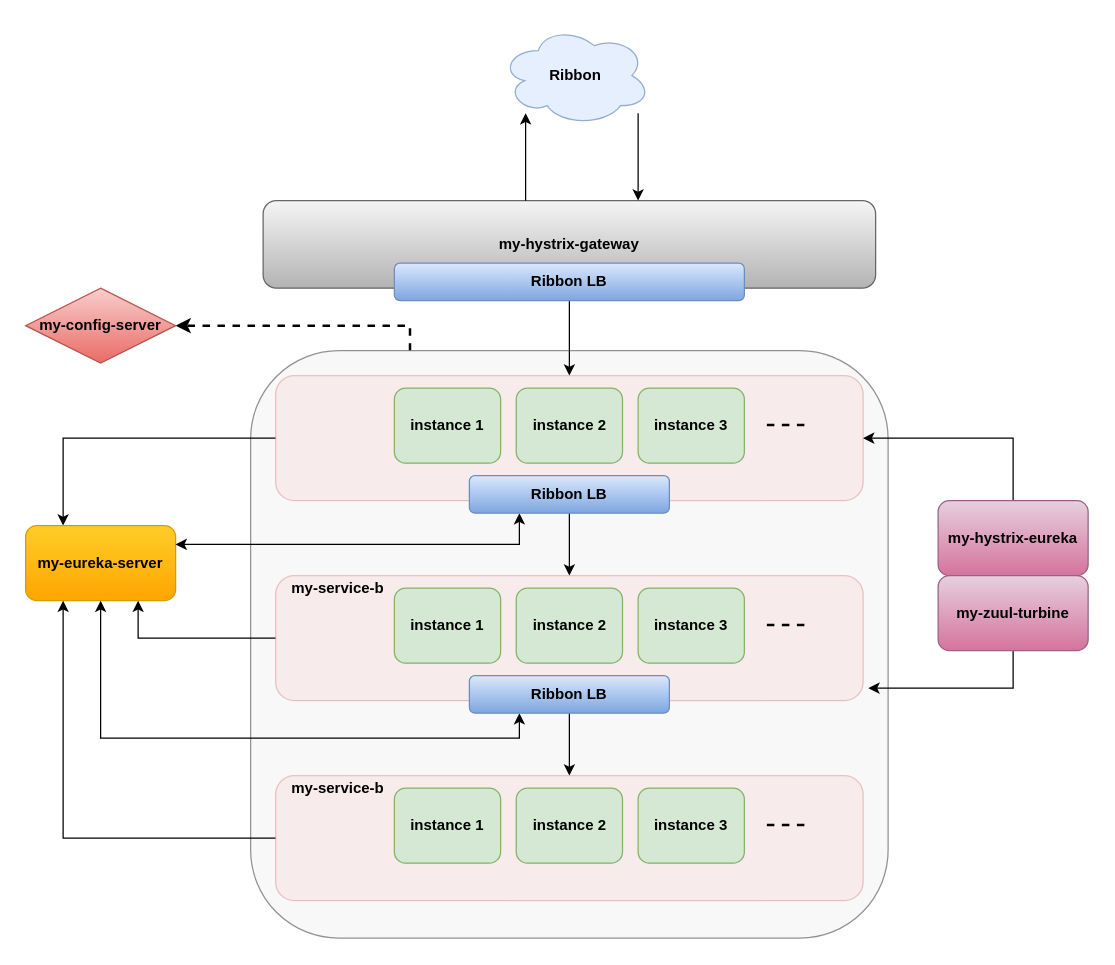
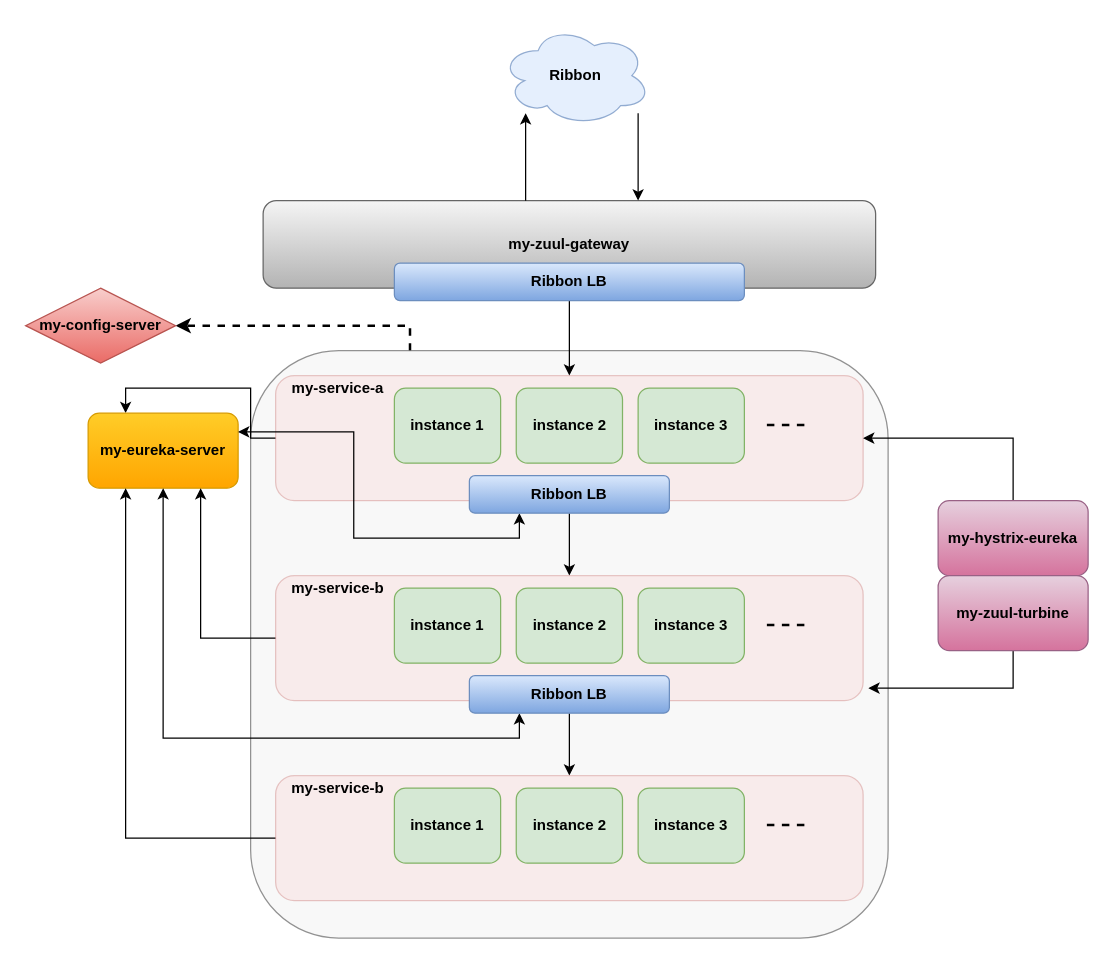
- <mxCell id="8" value="&lt;b&gt;my-hystrix-gateway&lt;/b&gt;" style="rounded=1;whiteSpace=wrap;html=1;fillColor=#f5f5f5;strokeColor=#666666;gradientColor=#b3b3b3;" vertex="1" parent="1"><mxGeometry x="210" y="160" width="490" height="70" as="geometry" /></mxCell>
+ <mxCell id="8" value="&lt;b&gt;my-zuul-gateway&lt;/b&gt;" style="rounded=1;whiteSpace=wrap;html=1;fillColor=#f5f5f5;strokeColor=#666666;gradientColor=#b3b3b3;" vertex="1" parent="1"><mxGeometry x="210" y="160" width="490" height="70" as="geometry" /></mxCell>
+ <mxCell id="16" value="&lt;b&gt;my-service-a&lt;/b&gt;" style="text;html=1;strokeColor=none;fillColor=none;align=center;verticalAlign=middle;whiteSpace=wrap;rounded=0;opacity=30;" vertex="1" parent="1"><mxGeometry x="230" y="300" width="80" height="20" as="geometry" /></mxCell>
- <mxCell id="7" value="&lt;b&gt;my-eureka-server&lt;/b&gt;" style="rounded=1;whiteSpace=wrap;html=1;fillColor=#ffcd28;strokeColor=#d79b00;gradientColor=#ffa500;" vertex="1" parent="1"><mxGeometry x="20" y="420" width="120" height="60" as="geometry" /></mxCell>
+ <mxCell id="7" value="&lt;b&gt;my-eureka-server&lt;/b&gt;" style="rounded=1;whiteSpace=wrap;html=1;fillColor=#ffcd28;strokeColor=#d79b00;gradientColor=#ffa500;" vertex="1" parent="1"><mxGeometry x="70" y="330" width="120" height="60" as="geometry" /></mxCell>
